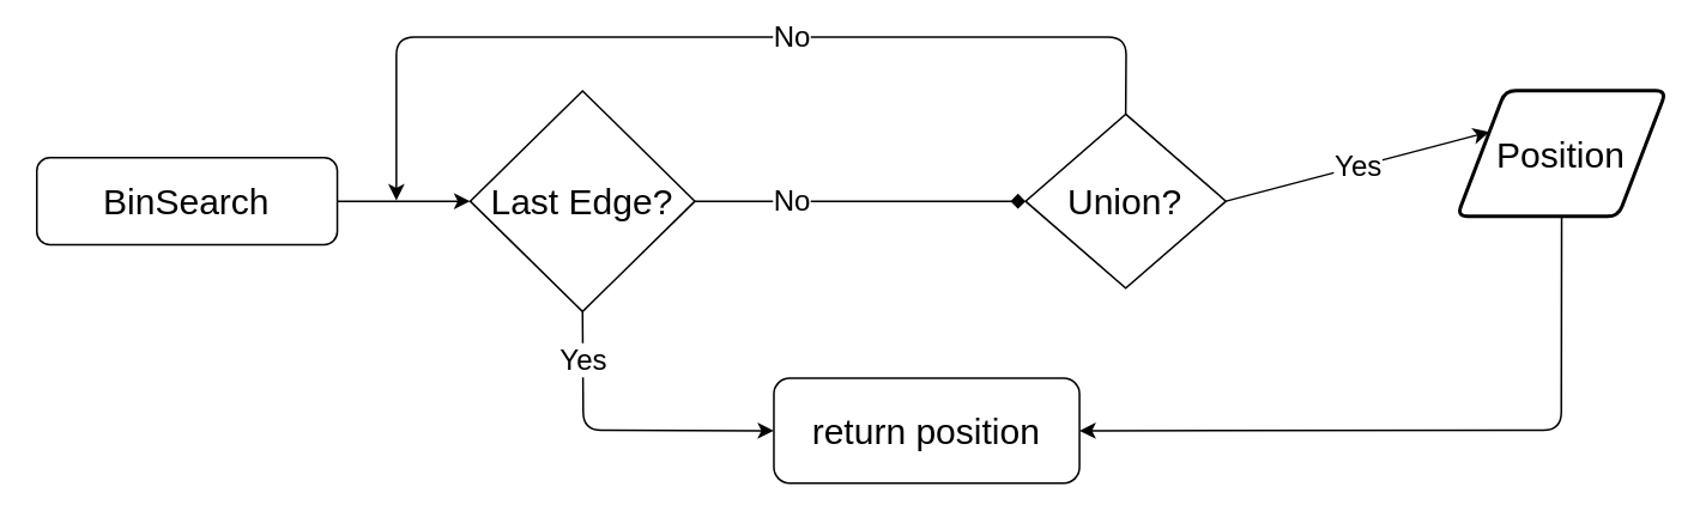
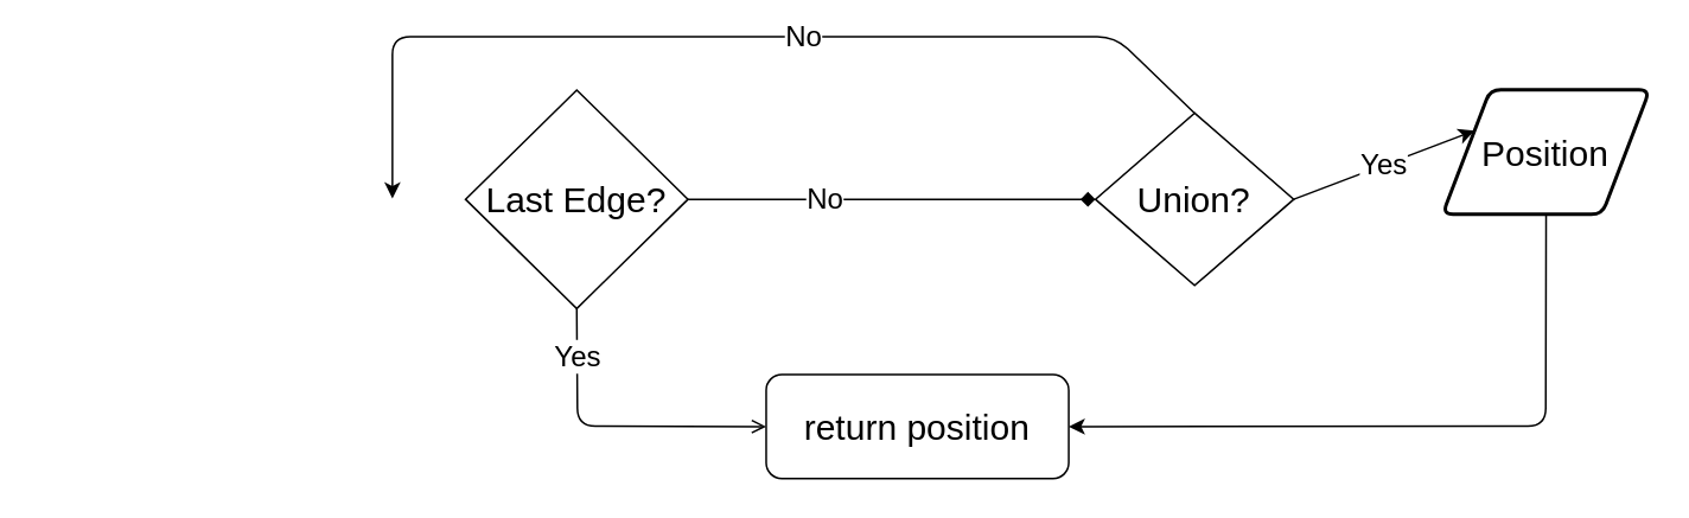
- <mxCell id="2" value="&lt;span style=&quot;font-size: 20px&quot;&gt;BinSearch&lt;/span&gt;" style="rounded=1;whiteSpace=wrap;html=1;fontSize=12;glass=0;strokeWidth=1;shadow=0;" vertex="1" parent="1"><mxGeometry x="20" y="87.21" width="167.143" height="48.462" as="geometry" /></mxCell>
- <mxCell id="12" value="" style="endArrow=classic;html=1;exitX=1;exitY=0.5;exitDx=0;exitDy=0;entryX=0;entryY=0.5;entryDx=0;entryDy=0;" edge="1" parent="1" source="2" target="4"><mxGeometry width="50" height="50" relative="1" as="geometry"><mxPoint x="380" y="100" as="sourcePoint" /><mxPoint x="430" y="50" as="targetPoint" /></mxGeometry></mxCell>
- <mxCell id="5" value="&lt;span style=&quot;font-size: 20px&quot;&gt;Union?&lt;/span&gt;" style="rhombus;whiteSpace=wrap;html=1;" vertex="1" parent="1"><mxGeometry x="569.997" y="62.976" width="111.429" height="96.923" as="geometry" /></mxCell>
+ <mxCell id="5" value="&lt;span style=&quot;font-size: 20px&quot;&gt;Union?&lt;/span&gt;" style="rhombus;whiteSpace=wrap;html=1;" vertex="1" parent="1"><mxGeometry x="614.997" y="62.976" width="111.429" height="96.923" as="geometry" /></mxCell>
- <mxCell id="10" value="&lt;span style=&quot;font-size: 16px&quot;&gt;Yes&lt;br&gt;&lt;/span&gt;" style="endArrow=classic;html=1;entryX=0;entryY=0.5;entryDx=0;entryDy=0;exitX=0.5;exitY=1;exitDx=0;exitDy=0;" edge="1" parent="1" source="4" target="3"><mxGeometry x="-0.685" width="50" height="50" relative="1" as="geometry"><mxPoint x="488.21" y="58.84" as="sourcePoint" /><mxPoint x="506.78" y="638.07" as="targetPoint" /><Array as="points"><mxPoint x="324" y="239" /></Array><mxPoint as="offset" /></mxGeometry></mxCell>
+ <mxCell id="10" value="&lt;span style=&quot;font-size: 16px&quot;&gt;Yes&lt;br&gt;&lt;/span&gt;" style="endArrow=open;html=1;entryX=0;entryY=0.5;entryDx=0;entryDy=0;exitX=0.5;exitY=1;exitDx=0;exitDy=0;" edge="1" parent="1" source="4" target="3"><mxGeometry x="-0.685" width="50" height="50" relative="1" as="geometry"><mxPoint x="488.21" y="58.84" as="sourcePoint" /><mxPoint x="506.78" y="638.07" as="targetPoint" /><Array as="points"><mxPoint x="324" y="239" /></Array><mxPoint as="offset" /></mxGeometry></mxCell>
